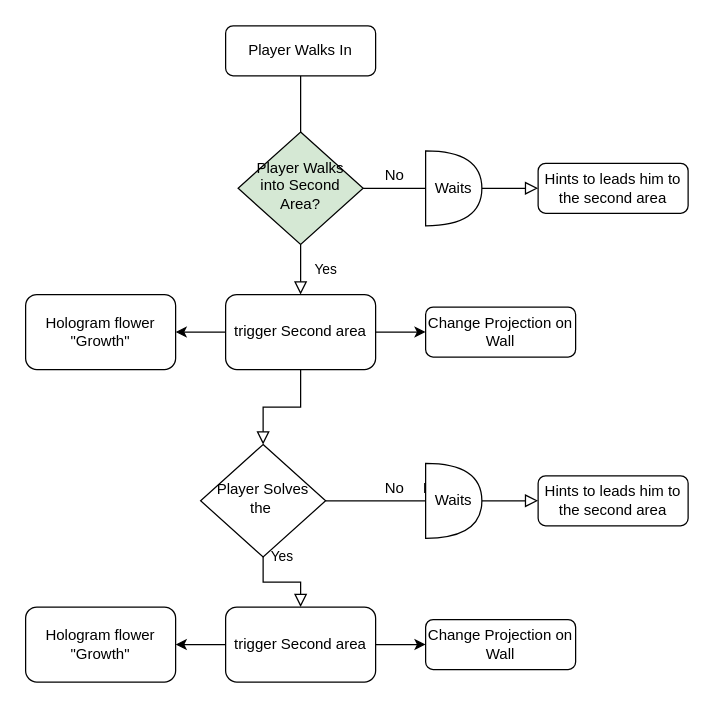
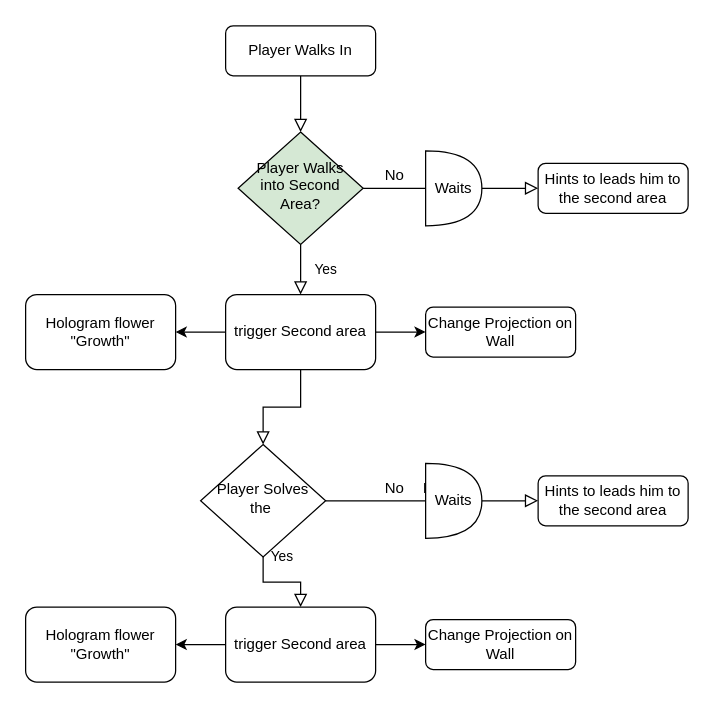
- <mxCell id="2" value="" style="rounded=0;html=1;jettySize=auto;orthogonalLoop=1;fontSize=11;endArrow=none;endFill=0;endSize=8;strokeWidth=1;shadow=0;labelBackgroundColor=none;edgeStyle=orthogonalEdgeStyle;" parent="1" source="3" target="6" edge="1"><mxGeometry relative="1" as="geometry" /></mxCell>
+ <mxCell id="2" value="" style="rounded=0;html=1;jettySize=auto;orthogonalLoop=1;fontSize=11;endArrow=block;endFill=0;endSize=8;strokeWidth=1;shadow=0;labelBackgroundColor=none;edgeStyle=orthogonalEdgeStyle;" parent="1" source="3" target="6" edge="1"><mxGeometry relative="1" as="geometry" /></mxCell>
